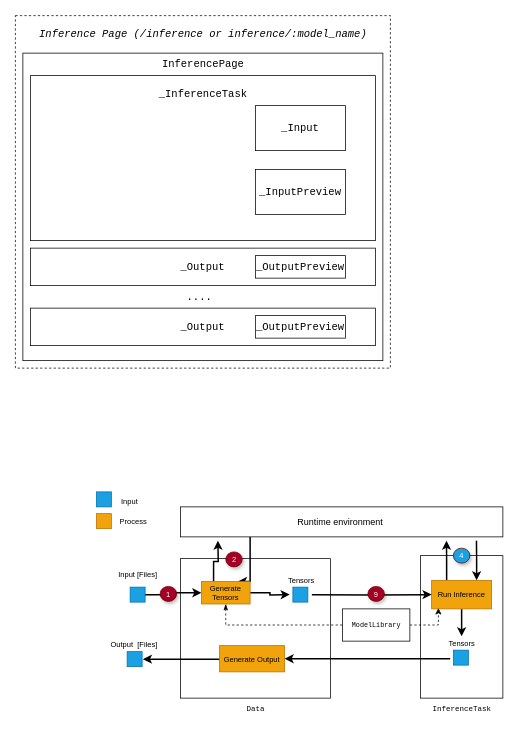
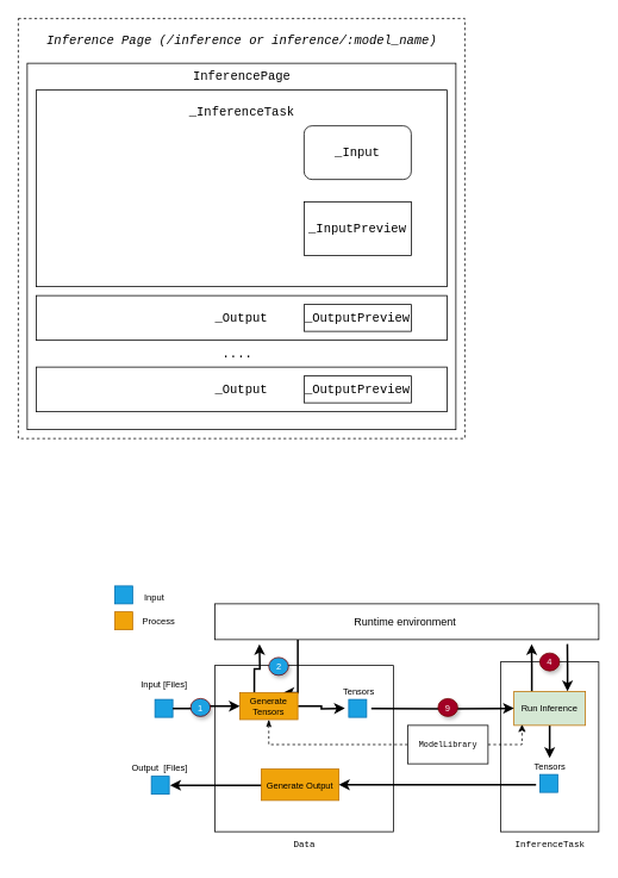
- <mxCell id="11" value="_Input" style="rounded=0;whiteSpace=wrap;html=1;fillColor=none;fontFamily=Courier New;fontSize=14;" parent="1" vertex="1"><mxGeometry x="340" y="140" width="120" height="60" as="geometry" /></mxCell>
+ <mxCell id="11" value="_Input" style="whiteSpace=wrap;html=1;fillColor=none;fontFamily=Courier New;fontSize=14;rounded=1;" parent="1" vertex="1"><mxGeometry x="340" y="140" width="120" height="60" as="geometry" /></mxCell>
- <mxCell id="43" value="4" style="ellipse;whiteSpace=wrap;html=1;fillColor=#1ba1e2;strokeColor=#6F0000;fontColor=#ffffff;fontSize=10;shadow=1;" vertex="1" parent="1"><mxGeometry x="604" y="730" width="22" height="20" as="geometry" /></mxCell>
+ <mxCell id="43" value="4" style="ellipse;whiteSpace=wrap;html=1;fillColor=#a20025;strokeColor=#6F0000;fontColor=#ffffff;fontSize=10;shadow=1;" vertex="1" parent="1"><mxGeometry x="604" y="730" width="22" height="20" as="geometry" /></mxCell>
- <mxCell id="41" value="2" style="ellipse;whiteSpace=wrap;html=1;fillColor=#a20025;strokeColor=#6F0000;fontColor=#ffffff;fontSize=10;shadow=1;" vertex="1" parent="1"><mxGeometry x="300.5" y="735" width="22" height="20" as="geometry" /></mxCell>
+ <mxCell id="41" value="2" style="ellipse;whiteSpace=wrap;html=1;fillColor=#1ba1e2;strokeColor=#6F0000;fontColor=#ffffff;fontSize=10;shadow=1;" vertex="1" parent="1"><mxGeometry x="300.5" y="735" width="22" height="20" as="geometry" /></mxCell>
- <mxCell id="51" value="1" style="ellipse;whiteSpace=wrap;html=1;fillColor=#a20025;strokeColor=#6F0000;fontColor=#ffffff;fontSize=10;shadow=1;" vertex="1" parent="1"><mxGeometry x="213" y="781" width="22" height="20" as="geometry" /></mxCell>
+ <mxCell id="51" value="1" style="ellipse;whiteSpace=wrap;html=1;fillColor=#1ba1e2;strokeColor=#6F0000;fontColor=#ffffff;fontSize=10;shadow=1;" vertex="1" parent="1"><mxGeometry x="213" y="781" width="22" height="20" as="geometry" /></mxCell>
- <mxCell id="27" value="Run Inference" style="rounded=0;whiteSpace=wrap;html=1;fillColor=#f0a30a;strokeColor=#BD7000;fontColor=#000000;fontSize=10;" vertex="1" parent="1"><mxGeometry x="575" y="773" width="80" height="38" as="geometry" /></mxCell>
+ <mxCell id="27" value="Run Inference" style="rounded=0;whiteSpace=wrap;html=1;fillColor=#d5e8d4;strokeColor=#BD7000;fontColor=#000000;fontSize=10;" vertex="1" parent="1"><mxGeometry x="575" y="773" width="80" height="38" as="geometry" /></mxCell>
